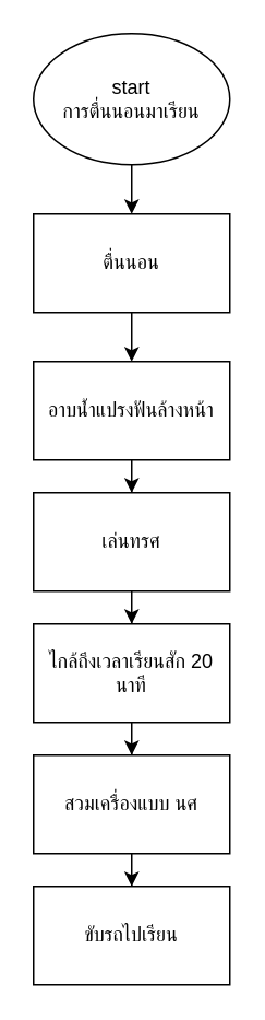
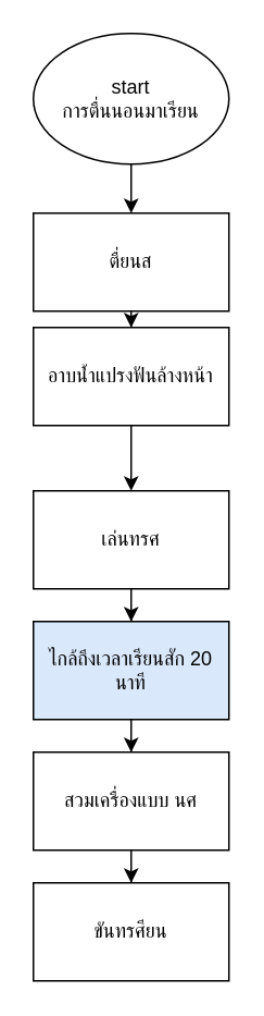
- <mxCell id="5" value="ตื่นนอน" style="whiteSpace=wrap;html=1;" vertex="1" parent="1"><mxGeometry x="20" y="130" width="120" height="60" as="geometry" /></mxCell>
+ <mxCell id="5" value="ตื่ยนส" style="whiteSpace=wrap;html=1;" vertex="1" parent="1"><mxGeometry x="20" y="130" width="120" height="60" as="geometry" /></mxCell>
- <mxCell id="7" value="อาบน้่ำแปรงฟันล้างหน้า" style="whiteSpace=wrap;html=1;" vertex="1" parent="1"><mxGeometry x="20" y="220" width="120" height="60" as="geometry" /></mxCell>
+ <mxCell id="7" value="อาบน้่ำแปรงฟันล้างหน้า" style="whiteSpace=wrap;html=1;" vertex="1" parent="1"><mxGeometry x="20" y="200" width="120" height="60" as="geometry" /></mxCell>
- <mxCell id="11" value="ไกล้ถึงเวลาเรียนสัก 20 นาที" style="whiteSpace=wrap;html=1;" vertex="1" parent="1"><mxGeometry x="20" y="380" width="120" height="60" as="geometry" /></mxCell>
+ <mxCell id="11" value="ไกล้ถึงเวลาเรียนสัก 20 นาที" style="whiteSpace=wrap;html=1;fillColor=#dae8fc;" vertex="1" parent="1"><mxGeometry x="20" y="380" width="120" height="60" as="geometry" /></mxCell>
- <mxCell id="14" value="ขับรถไปเรียน" style="whiteSpace=wrap;html=1;" vertex="1" parent="1"><mxGeometry x="20" y="540" width="120" height="60" as="geometry" /></mxCell>
+ <mxCell id="14" value="ขันทรศียน" style="whiteSpace=wrap;html=1;" vertex="1" parent="1"><mxGeometry x="20" y="540" width="120" height="60" as="geometry" /></mxCell>
